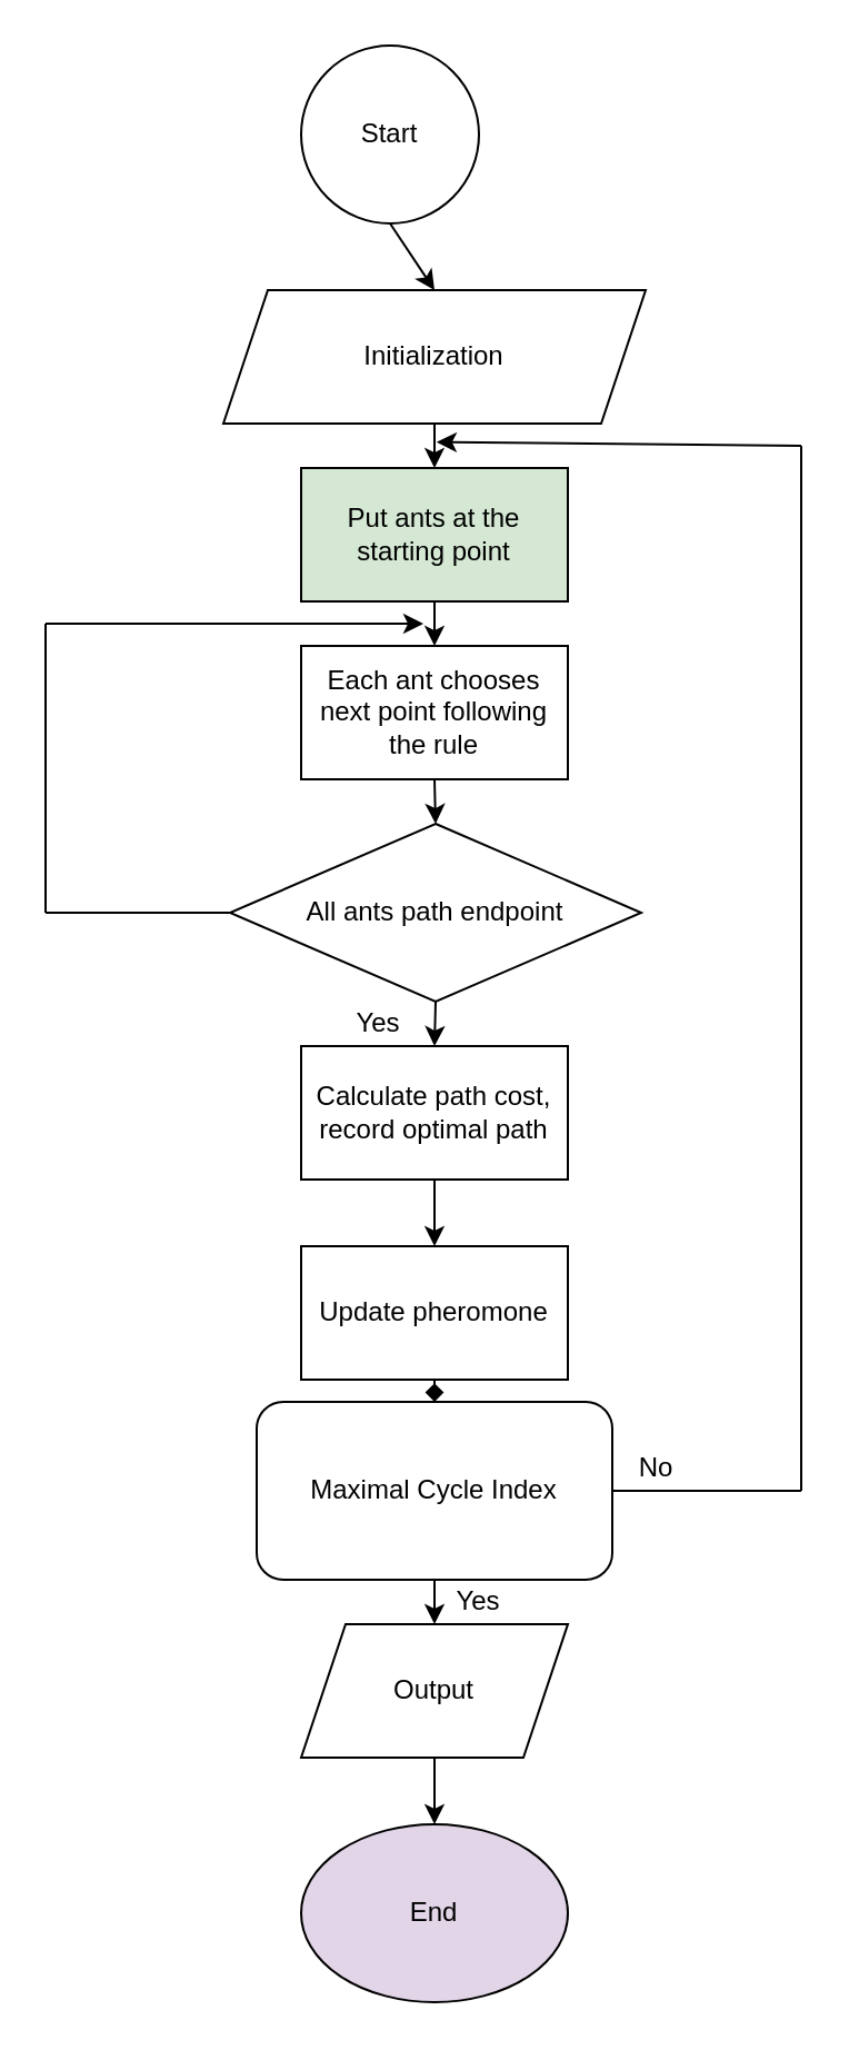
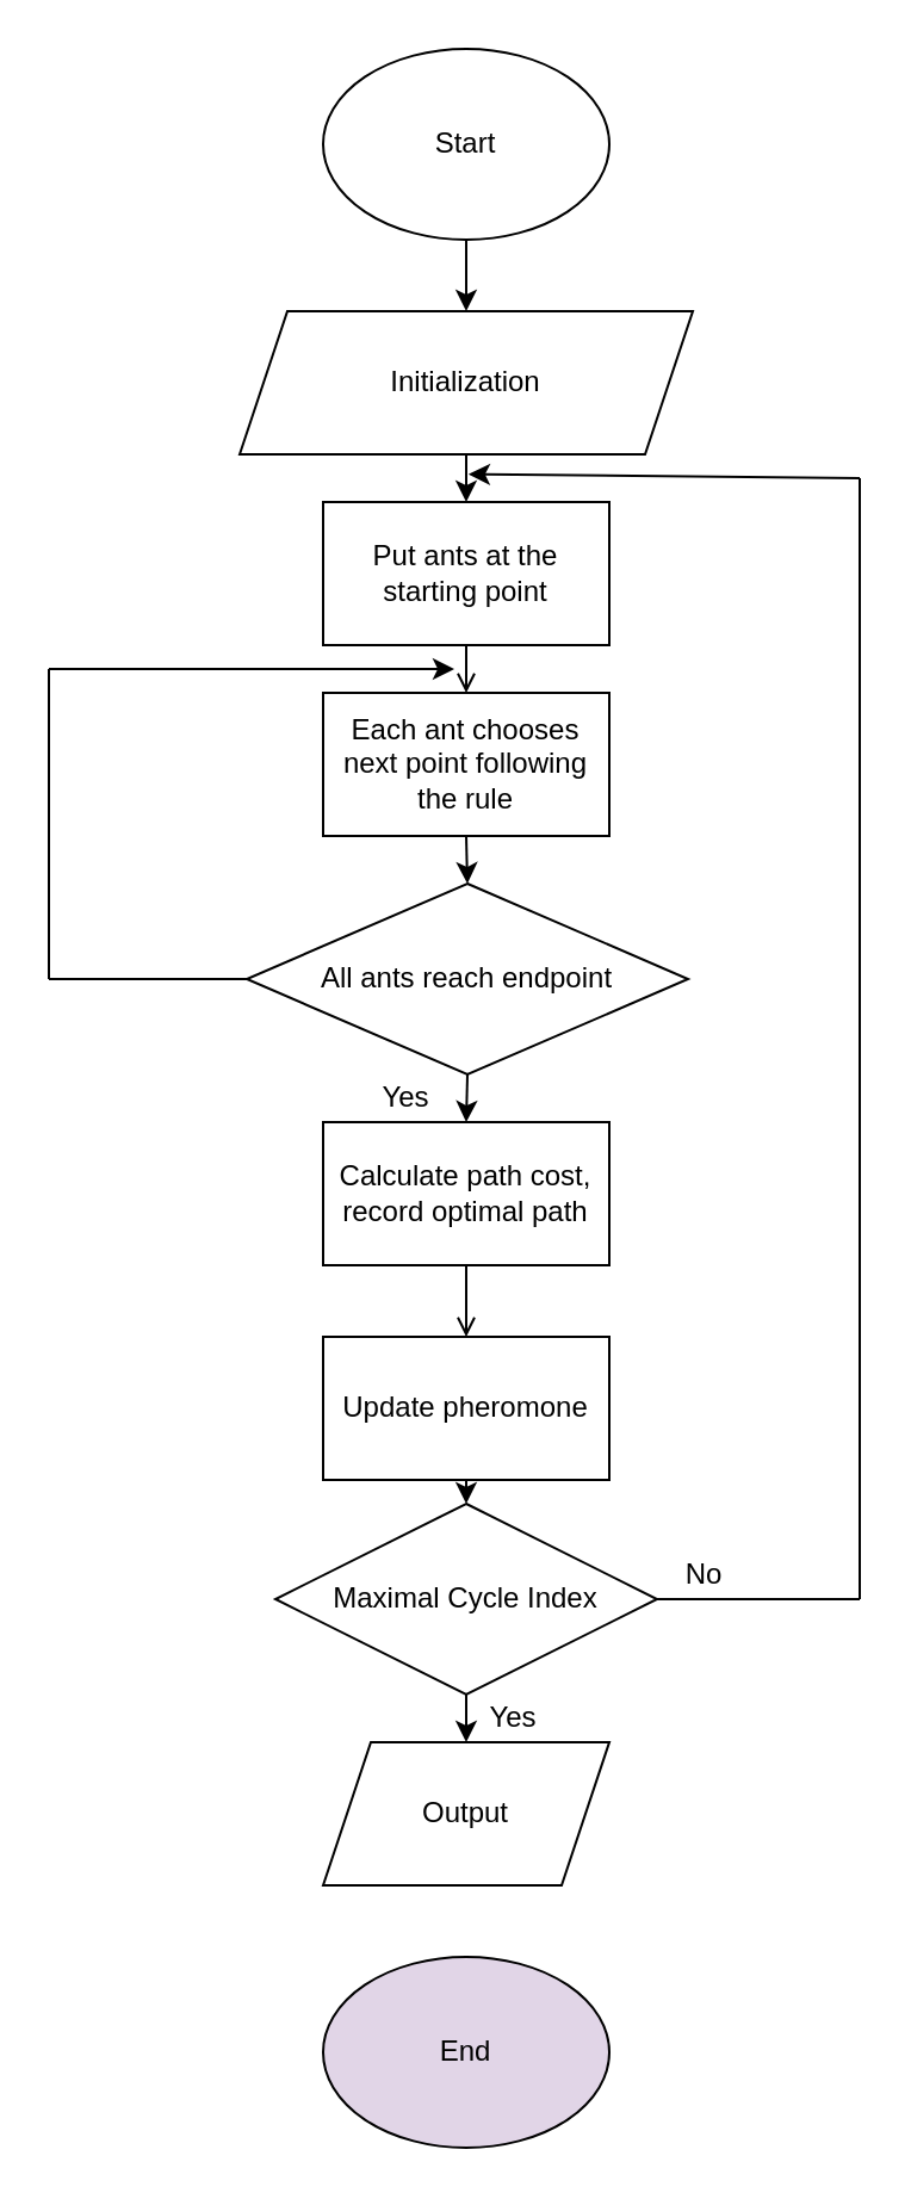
- <mxCell id="2" value="Start" style="ellipse;whiteSpace=wrap;html=1;" parent="1" vertex="1"><mxGeometry x="135" y="20" width="80" height="80" as="geometry" /></mxCell>
+ <mxCell id="2" value="Start" style="ellipse;whiteSpace=wrap;html=1;" parent="1" vertex="1"><mxGeometry x="135" y="20" width="120" height="80" as="geometry" /></mxCell>
- <mxCell id="3" value="Put ants at the starting point" style="rounded=0;whiteSpace=wrap;html=1;fillColor=#d5e8d4;" parent="1" vertex="1"><mxGeometry x="135" y="210" width="120" height="60" as="geometry" /></mxCell>
+ <mxCell id="3" value="Put ants at the starting point" style="rounded=0;whiteSpace=wrap;html=1;" parent="1" vertex="1"><mxGeometry x="135" y="210" width="120" height="60" as="geometry" /></mxCell>
- <mxCell id="8" value="" style="endArrow=classic;html=1;exitX=0.5;exitY=1;exitDx=0;exitDy=0;" parent="1" source="3" target="4" edge="1"><mxGeometry width="50" height="50" relative="1" as="geometry"><mxPoint x="215" y="120" as="sourcePoint" /><mxPoint x="215" y="150" as="targetPoint" /></mxGeometry></mxCell>
+ <mxCell id="8" value="" style="endArrow=open;html=1;exitX=0.5;exitY=1;exitDx=0;exitDy=0;" parent="1" source="3" target="4" edge="1"><mxGeometry width="50" height="50" relative="1" as="geometry"><mxPoint x="215" y="120" as="sourcePoint" /><mxPoint x="215" y="150" as="targetPoint" /></mxGeometry></mxCell>
- <mxCell id="5" value="All ants path endpoint" style="rhombus;whiteSpace=wrap;html=1;" parent="1" vertex="1"><mxGeometry x="103" y="370" width="185" height="80" as="geometry" /></mxCell>
+ <mxCell id="5" value="All ants reach endpoint" style="rhombus;whiteSpace=wrap;html=1;" parent="1" vertex="1"><mxGeometry x="103" y="370" width="185" height="80" as="geometry" /></mxCell>
- <mxCell id="13" value="" style="endArrow=classic;html=1;entryX=0.5;entryY=0;entryDx=0;entryDy=0;exitX=0.5;exitY=1;exitDx=0;exitDy=0;" parent="1" source="10" target="12" edge="1"><mxGeometry width="50" height="50" relative="1" as="geometry"><mxPoint x="140" y="450" as="sourcePoint" /><mxPoint x="190" y="400" as="targetPoint" /></mxGeometry></mxCell>
+ <mxCell id="13" value="" style="endArrow=open;html=1;entryX=0.5;entryY=0;entryDx=0;entryDy=0;exitX=0.5;exitY=1;exitDx=0;exitDy=0;" parent="1" source="10" target="12" edge="1"><mxGeometry width="50" height="50" relative="1" as="geometry"><mxPoint x="140" y="450" as="sourcePoint" /><mxPoint x="190" y="400" as="targetPoint" /></mxGeometry></mxCell>
- <mxCell id="16" value="" style="endArrow=diamond;html=1;entryX=0.5;entryY=0;entryDx=0;entryDy=0;exitX=0.5;exitY=1;exitDx=0;exitDy=0;" parent="1" source="12" target="14" edge="1"><mxGeometry width="50" height="50" relative="1" as="geometry"><mxPoint x="140" y="650" as="sourcePoint" /><mxPoint x="190" y="600" as="targetPoint" /></mxGeometry></mxCell>
+ <mxCell id="16" value="" style="endArrow=classic;html=1;entryX=0.5;entryY=0;entryDx=0;entryDy=0;exitX=0.5;exitY=1;exitDx=0;exitDy=0;" parent="1" source="12" target="14" edge="1"><mxGeometry width="50" height="50" relative="1" as="geometry"><mxPoint x="140" y="650" as="sourcePoint" /><mxPoint x="190" y="600" as="targetPoint" /></mxGeometry></mxCell>
- <mxCell id="14" value="Maximal Cycle Index" style="whiteSpace=wrap;html=1;rounded=1;" parent="1" vertex="1"><mxGeometry x="115" y="630" width="160" height="80" as="geometry" /></mxCell>
+ <mxCell id="14" value="Maximal Cycle Index" style="rhombus;whiteSpace=wrap;html=1;" parent="1" vertex="1"><mxGeometry x="115" y="630" width="160" height="80" as="geometry" /></mxCell>
- <mxCell id="29" value="" style="endArrow=classic;html=1;exitX=0.5;exitY=1;exitDx=0;exitDy=0;" parent="1" source="17" target="28" edge="1"><mxGeometry width="50" height="50" relative="1" as="geometry"><mxPoint x="140" y="750" as="sourcePoint" /><mxPoint x="190" y="700" as="targetPoint" /></mxGeometry></mxCell>
